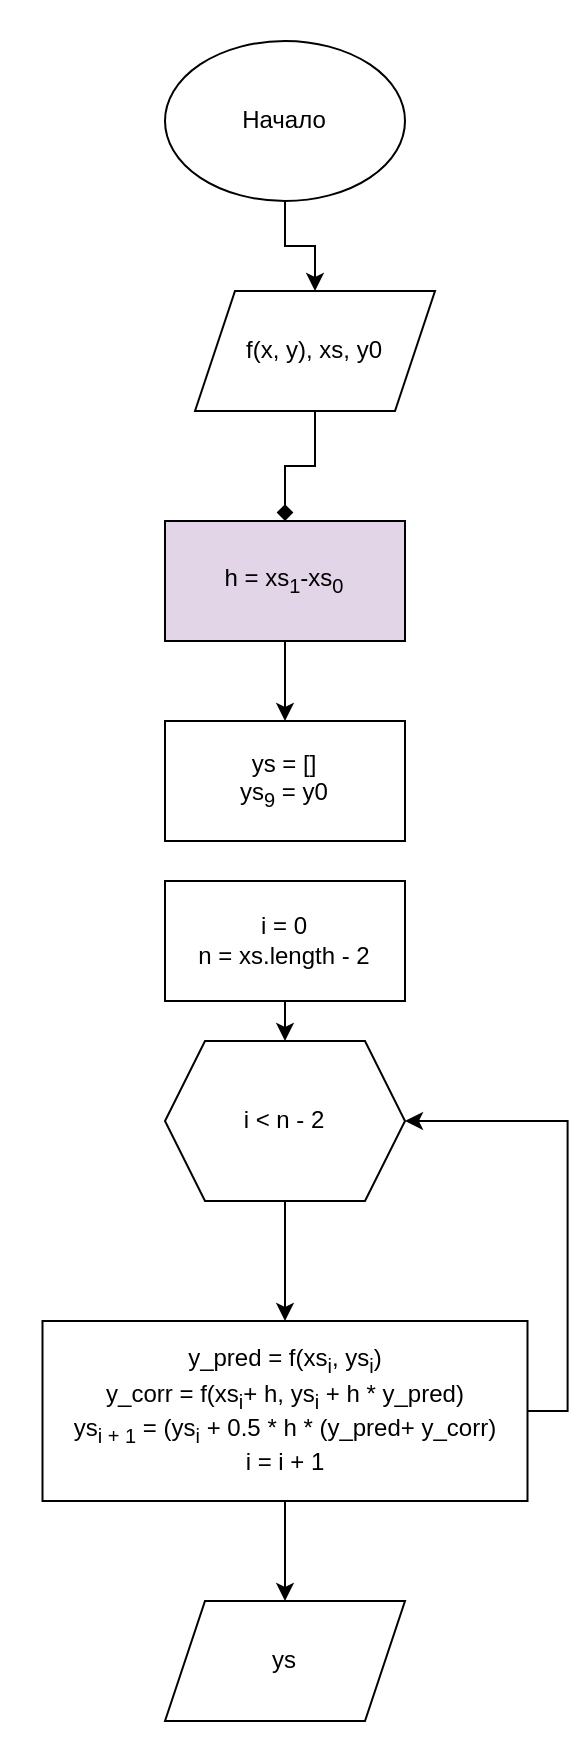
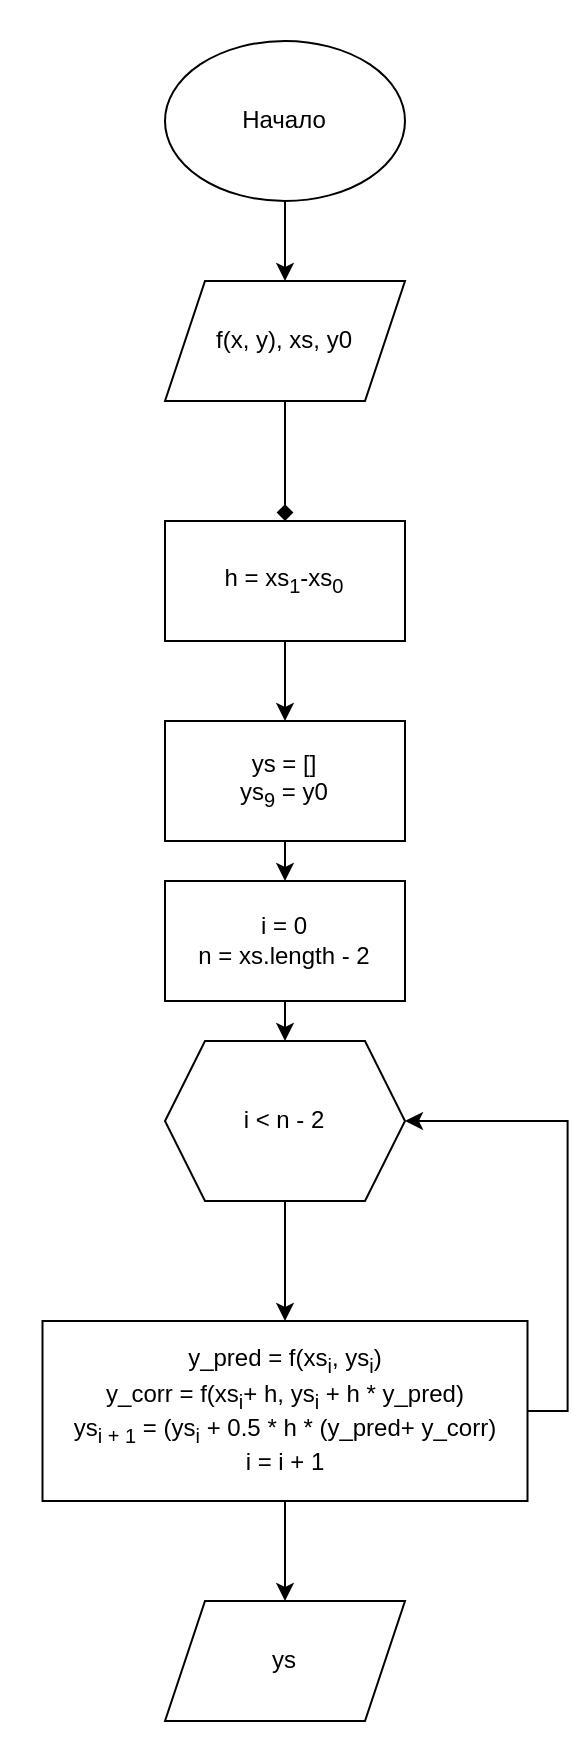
- <mxCell id="3" value="f(x, y), xs, y0" style="shape=parallelogram;perimeter=parallelogramPerimeter;whiteSpace=wrap;html=1;fixedSize=1;" parent="1" vertex="1"><mxGeometry x="97" y="145" width="120" height="60" as="geometry" /></mxCell>
+ <mxCell id="3" value="f(x, y), xs, y0" style="shape=parallelogram;perimeter=parallelogramPerimeter;whiteSpace=wrap;html=1;fixedSize=1;" parent="1" vertex="1"><mxGeometry x="82" y="140" width="120" height="60" as="geometry" /></mxCell>
- <mxCell id="7" value="h = xs&lt;sub&gt;1&lt;/sub&gt;-xs&lt;sub&gt;0&lt;/sub&gt;" style="rounded=0;whiteSpace=wrap;html=1;fillColor=#e1d5e7;" parent="1" vertex="1"><mxGeometry x="82" y="260" width="120" height="60" as="geometry" /></mxCell>
+ <mxCell id="7" value="h = xs&lt;sub&gt;1&lt;/sub&gt;-xs&lt;sub&gt;0&lt;/sub&gt;" style="rounded=0;whiteSpace=wrap;html=1;" parent="1" vertex="1"><mxGeometry x="82" y="260" width="120" height="60" as="geometry" /></mxCell>
+ <mxCell id="8" style="edgeStyle=orthogonalEdgeStyle;rounded=0;orthogonalLoop=1;jettySize=auto;html=1;exitX=0.5;exitY=1;exitDx=0;exitDy=0;entryX=0.5;entryY=0;entryDx=0;entryDy=0;" parent="1" source="9" target="13" edge="1"><mxGeometry relative="1" as="geometry" /></mxCell>
